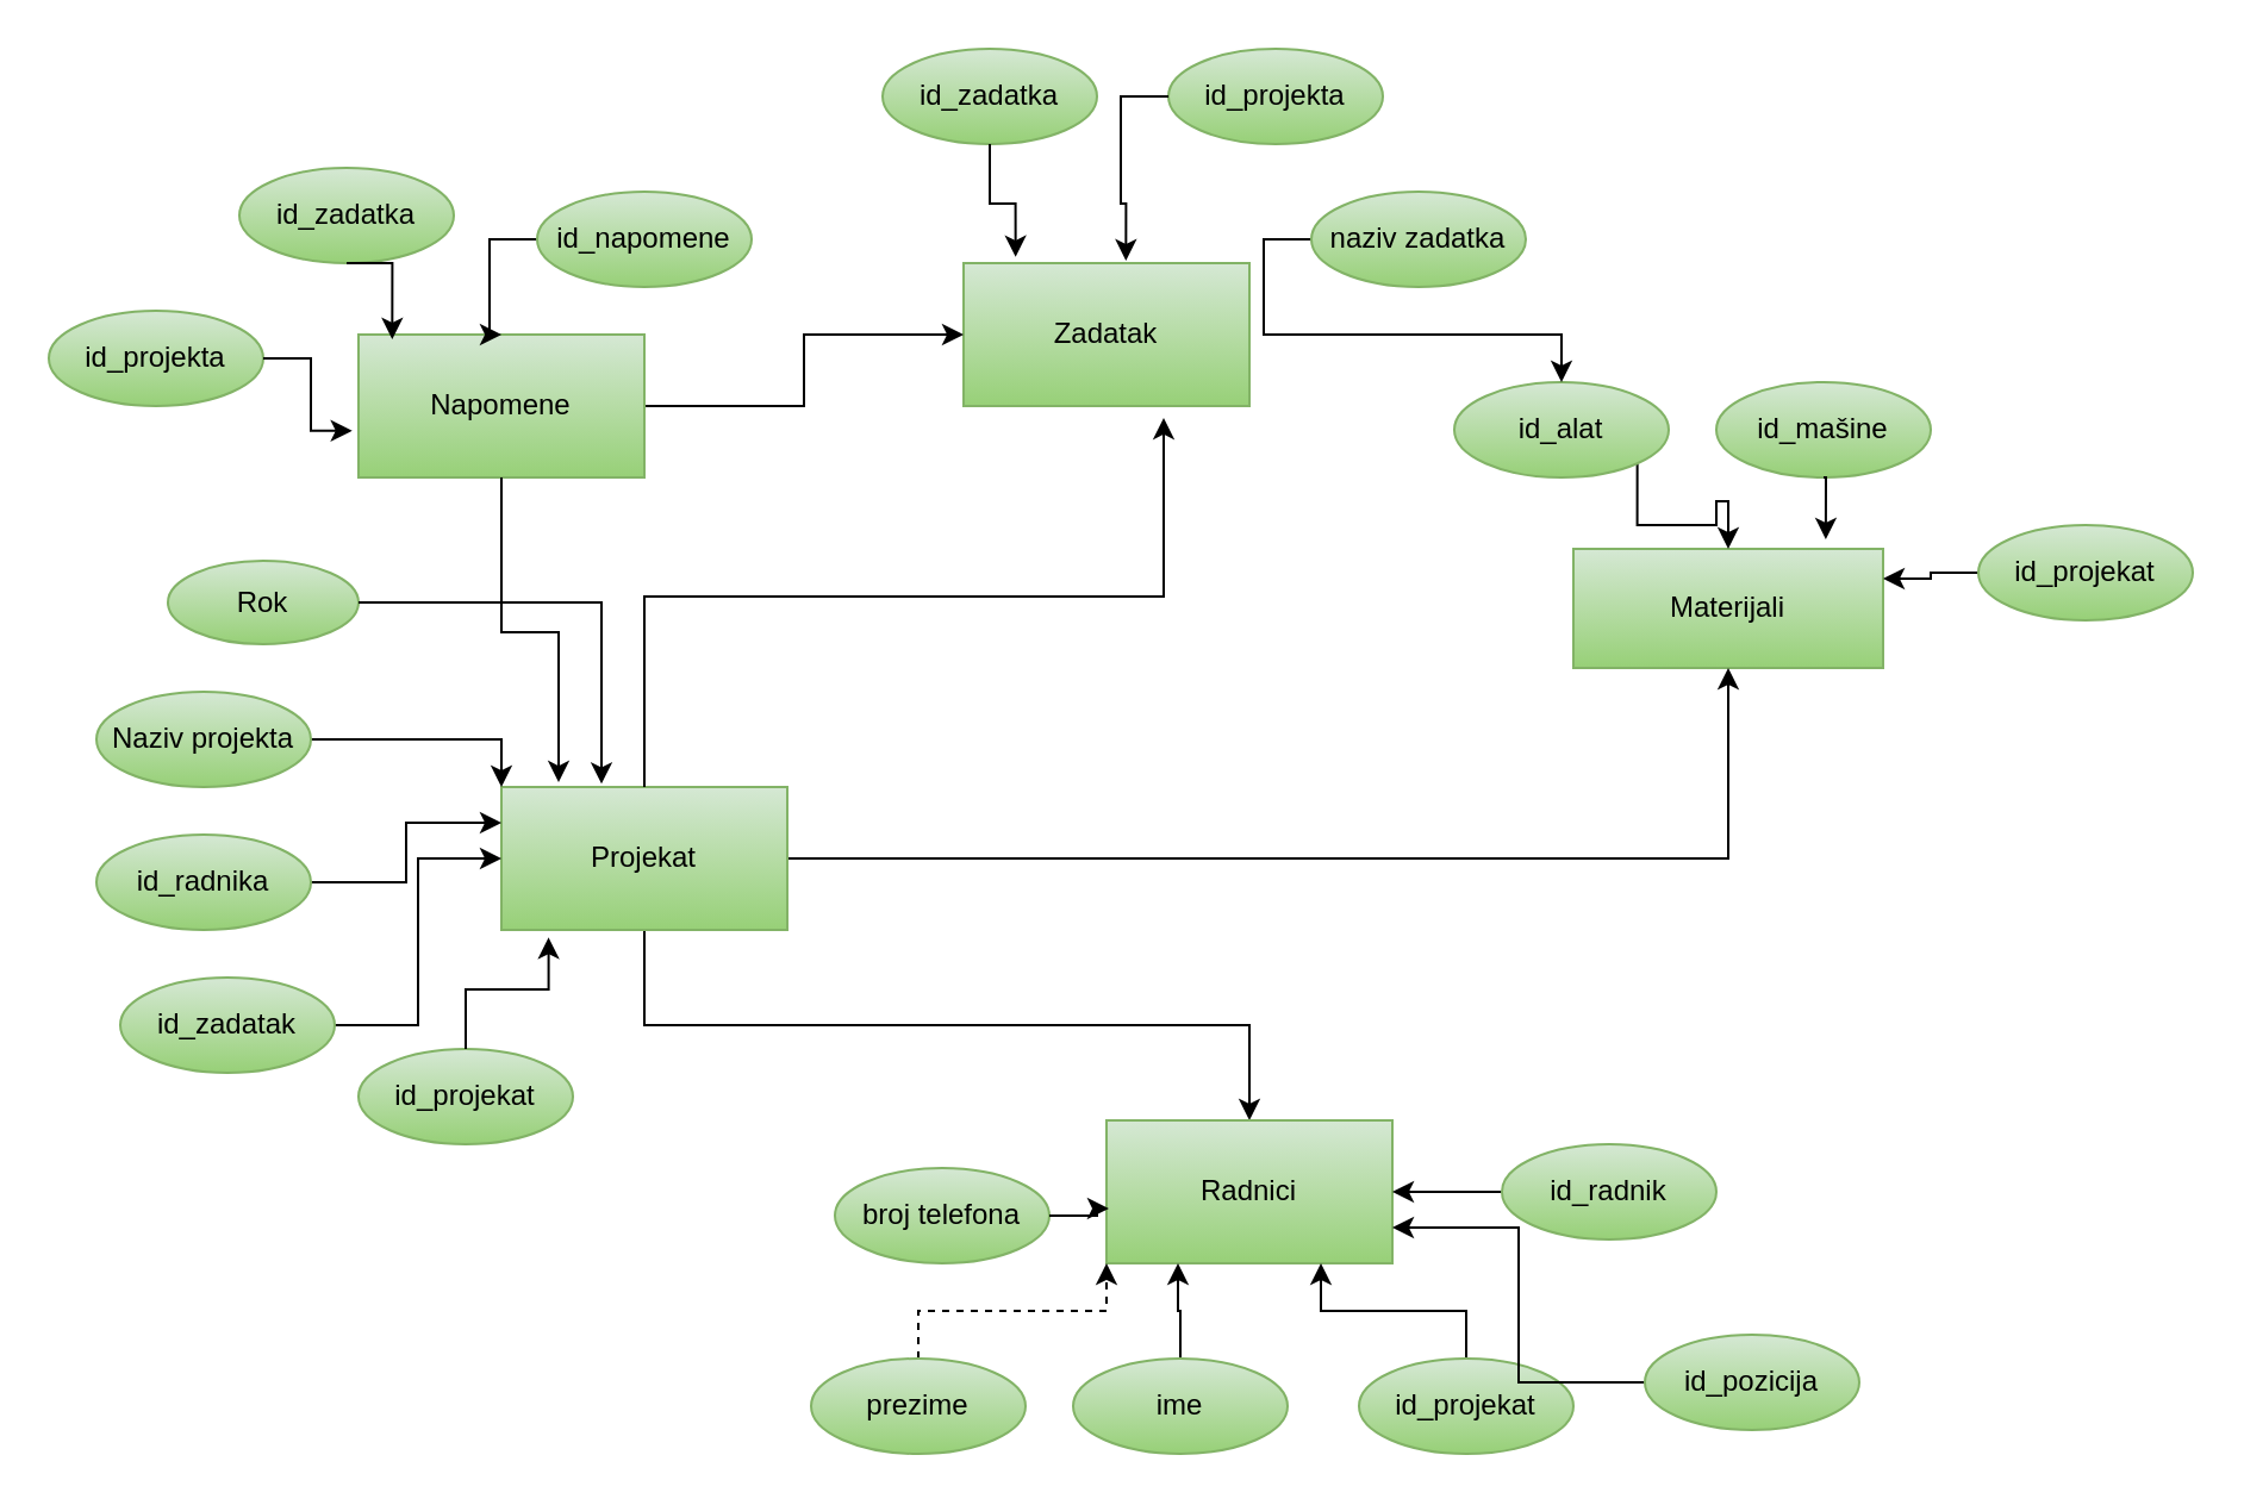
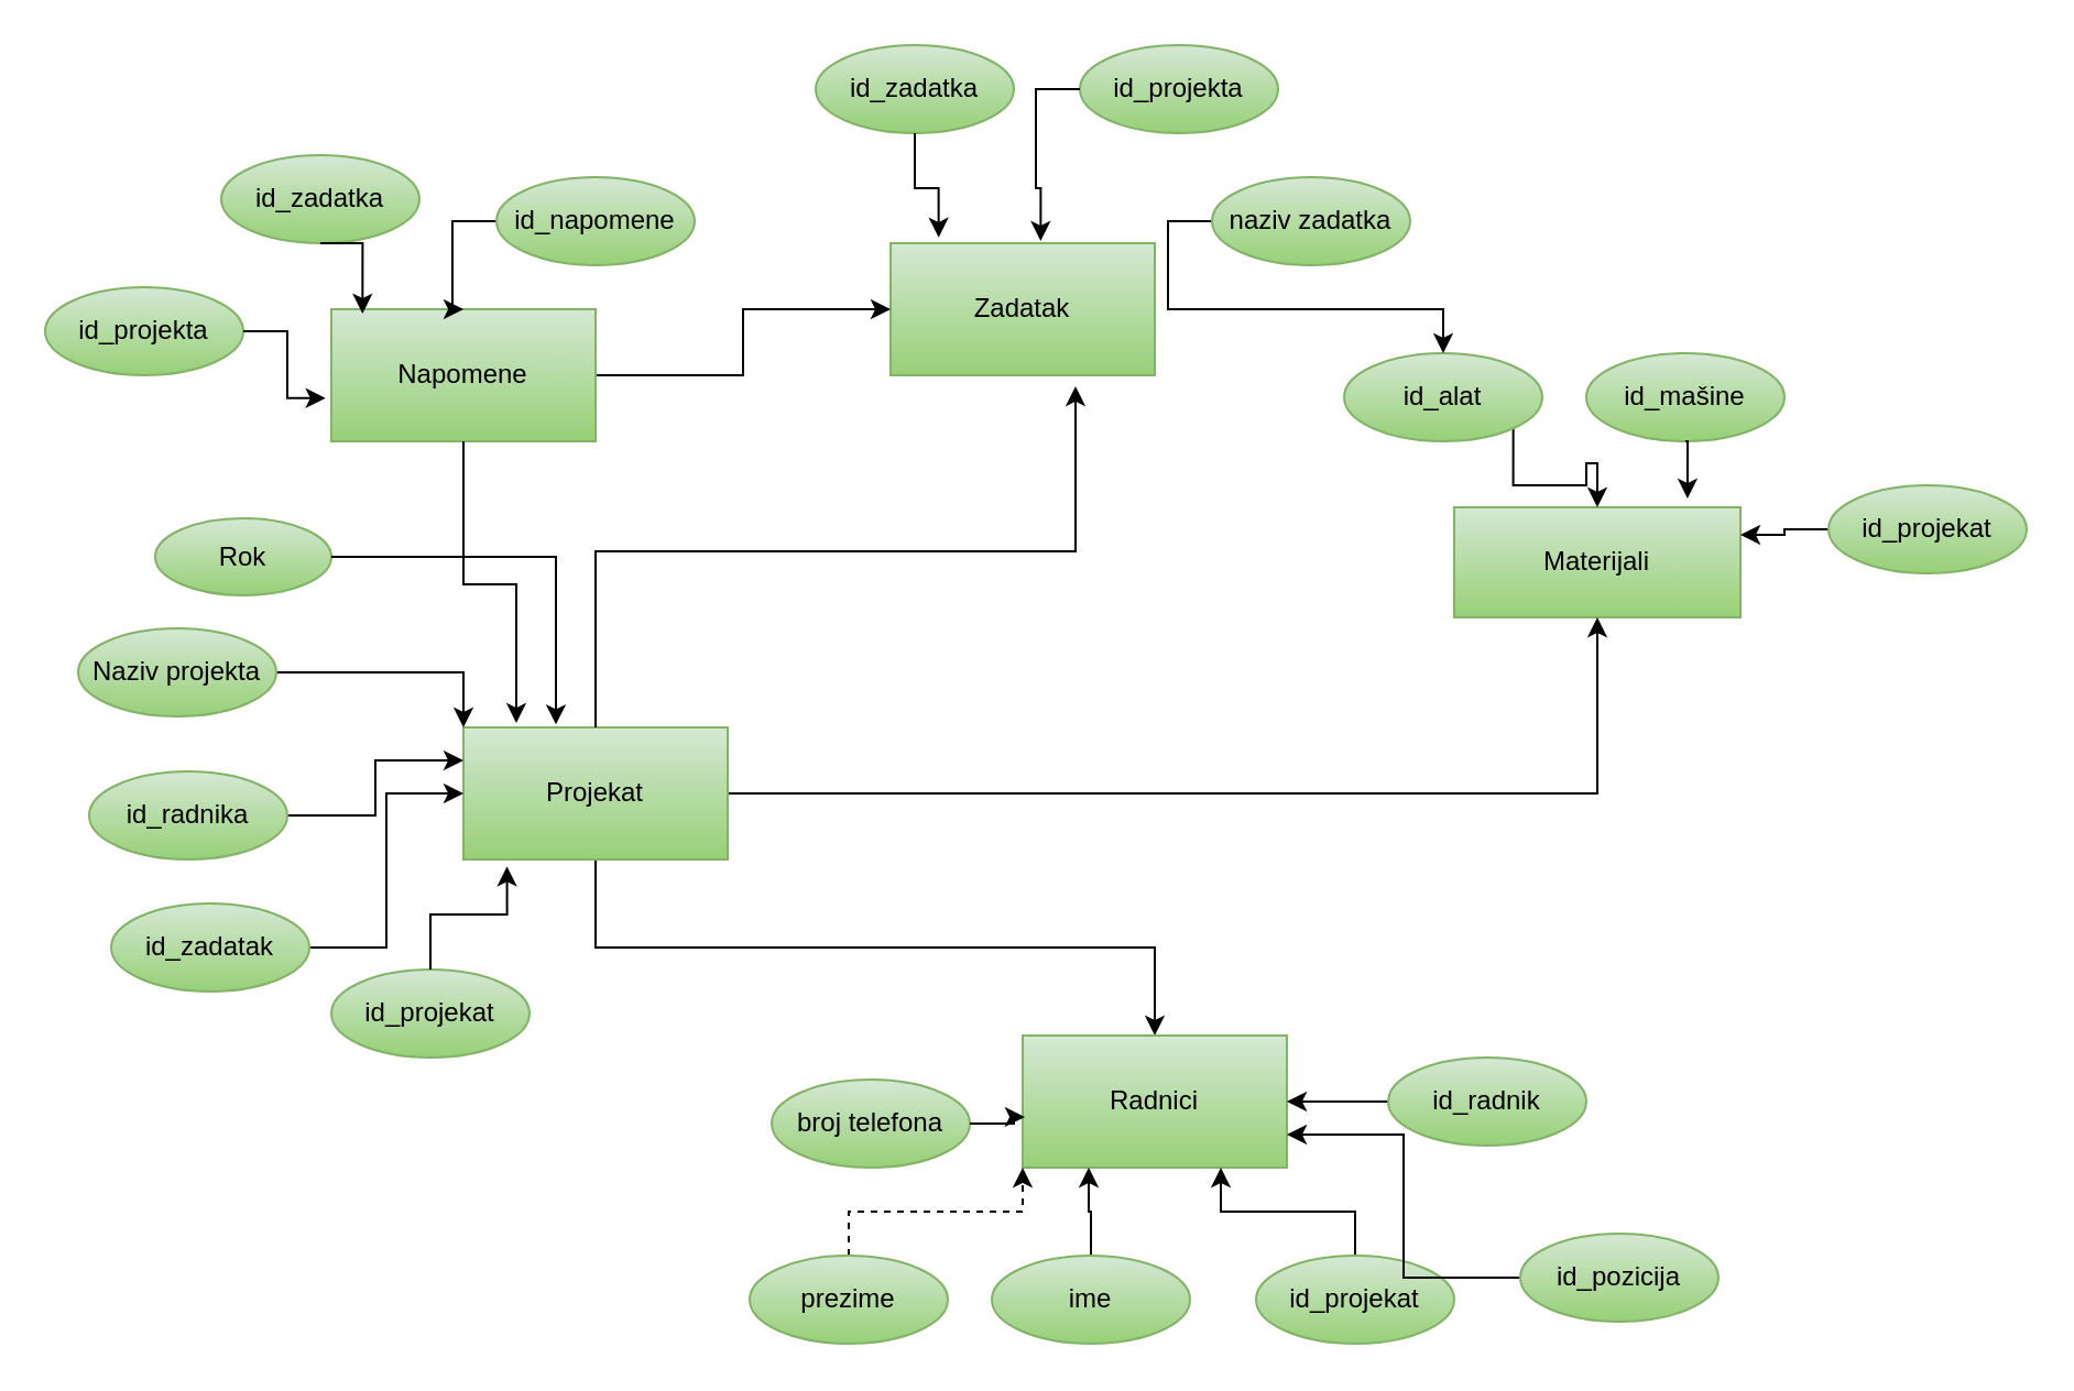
- <mxCell id="31" value="Naziv projekta" style="ellipse;whiteSpace=wrap;html=1;fillColor=#d5e8d4;gradientColor=#97d077;strokeColor=#82b366;" vertex="1" parent="1"><mxGeometry x="40" y="290" width="90" height="40" as="geometry" /></mxCell>
+ <mxCell id="31" value="Naziv projekta" style="ellipse;whiteSpace=wrap;html=1;fillColor=#d5e8d4;gradientColor=#97d077;strokeColor=#82b366;" vertex="1" parent="1"><mxGeometry x="35" y="285" width="90" height="40" as="geometry" /></mxCell>
